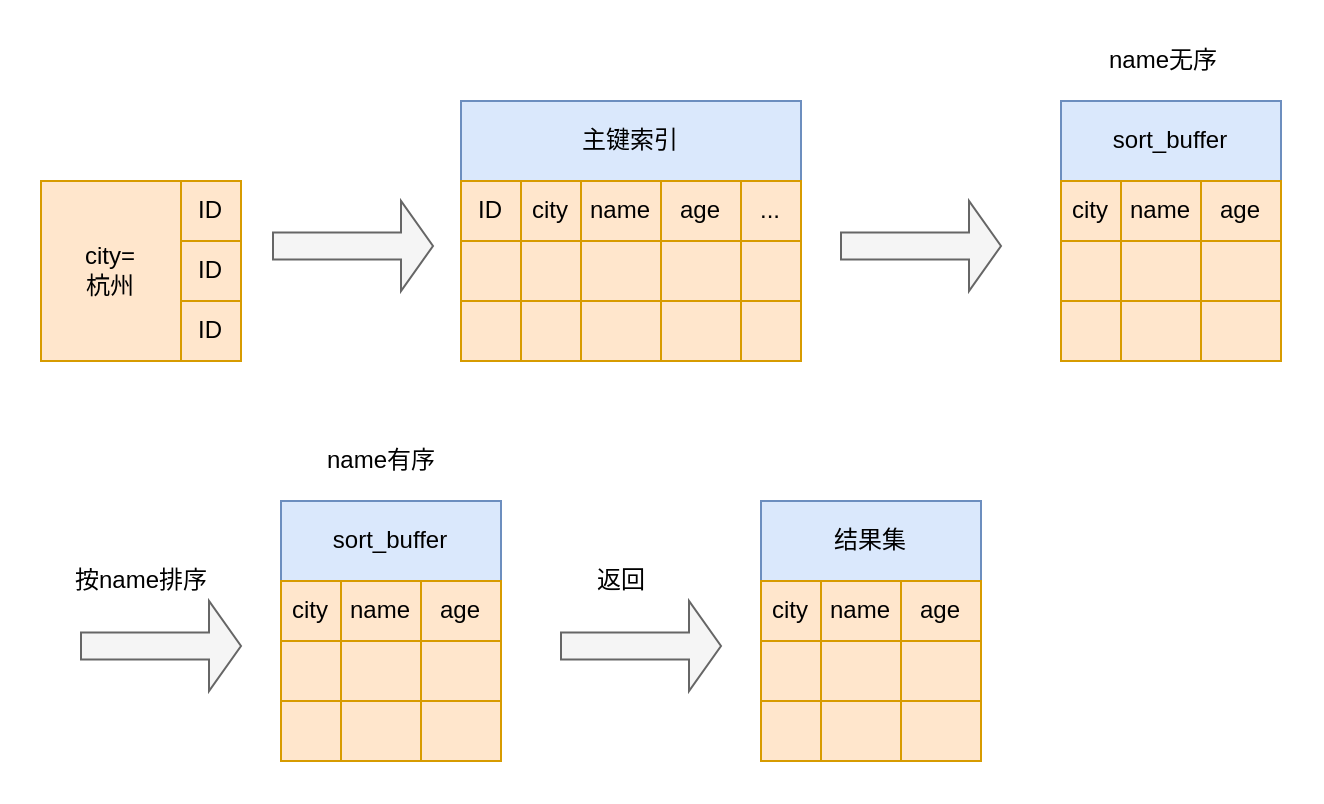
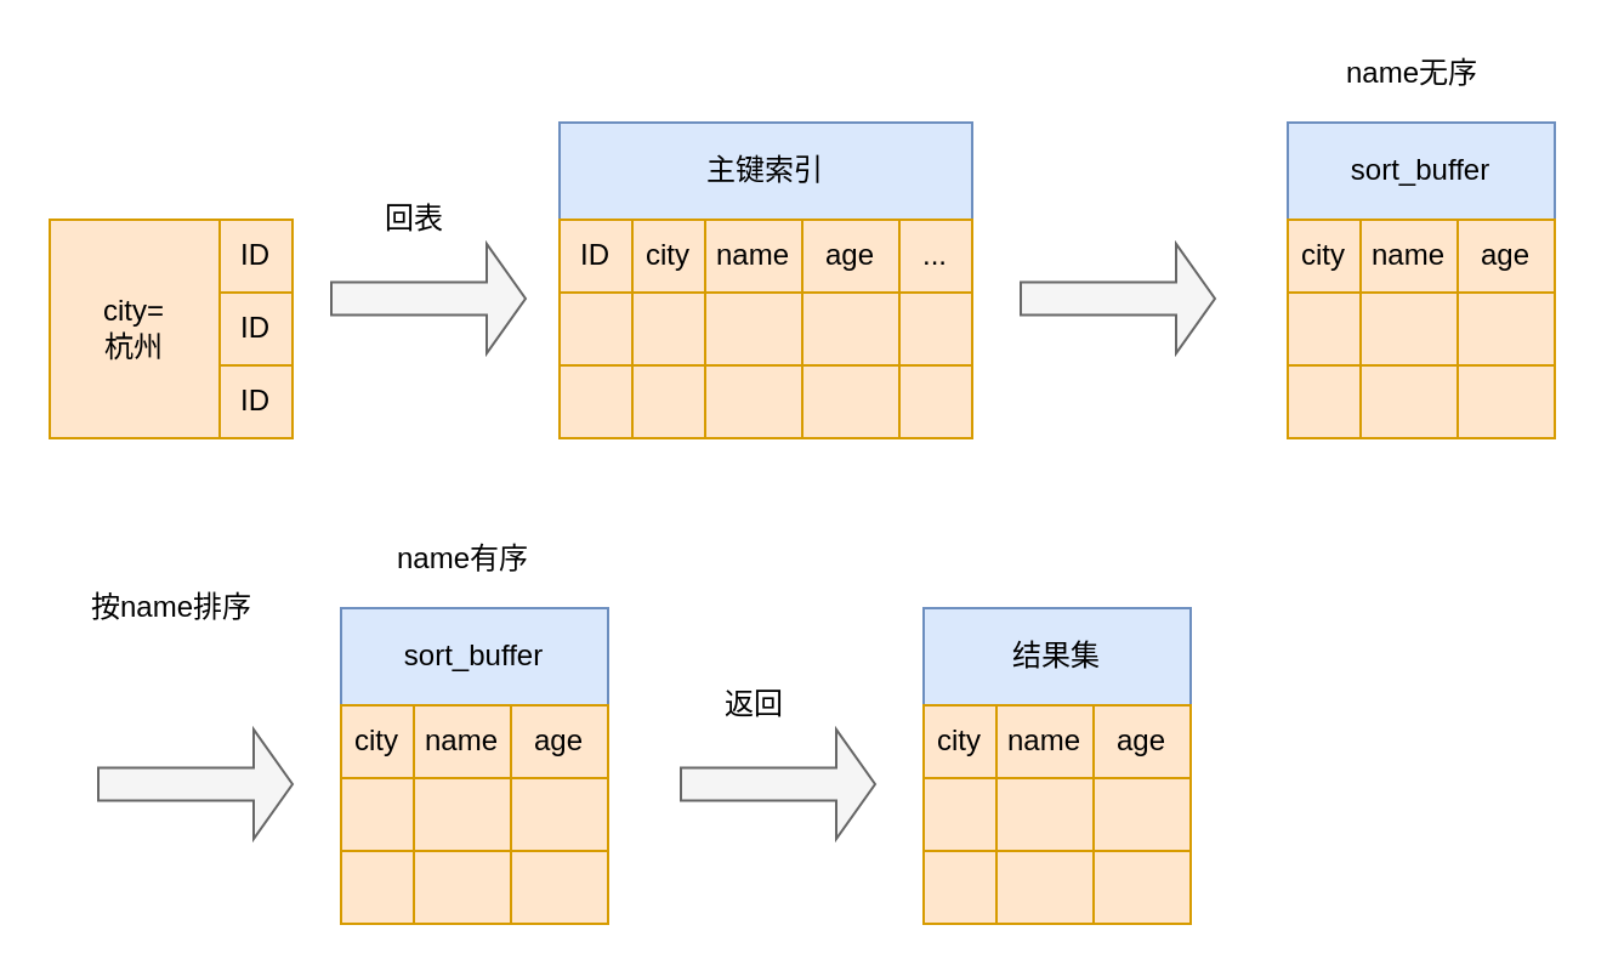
+ <mxCell id="55" value="回表" style="text;html=1;align=center;verticalAlign=middle;resizable=0;points=[];autosize=1;strokeColor=none;fillColor=none;" vertex="1" parent="1"><mxGeometry x="150" y="80" width="40" height="20" as="geometry" /></mxCell>
- <mxCell id="58" value="按name排序" style="text;html=1;align=center;verticalAlign=middle;resizable=0;points=[];autosize=1;strokeColor=none;fillColor=none;" vertex="1" parent="1"><mxGeometry x="30" y="280" width="80" height="20" as="geometry" /></mxCell>
+ <mxCell id="58" value="按name排序" style="text;html=1;align=center;verticalAlign=middle;resizable=0;points=[];autosize=1;strokeColor=none;fillColor=none;" vertex="1" parent="1"><mxGeometry x="30" y="240" width="80" height="20" as="geometry" /></mxCell>
